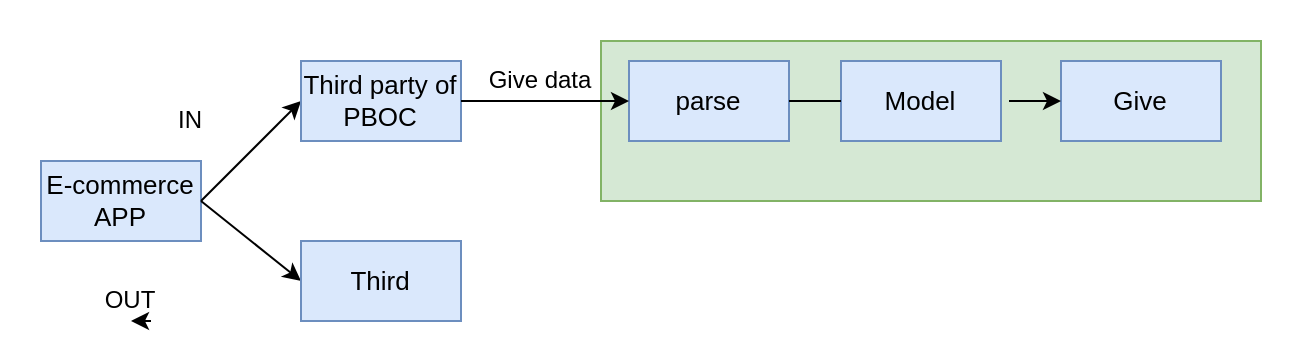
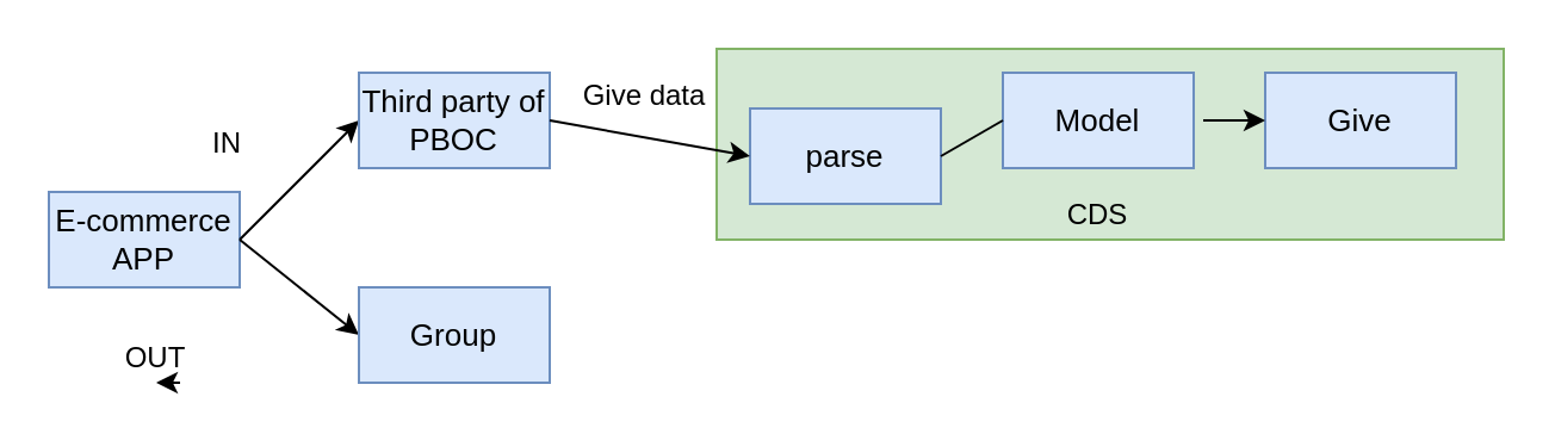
- <mxCell id="10" value="&lt;span style=&quot;font-size: 13px&quot;&gt;parse&lt;/span&gt;" style="rounded=0;whiteSpace=wrap;html=1;fillColor=#dae8fc;strokeColor=#6c8ebf;" vertex="1" parent="1"><mxGeometry x="314" y="30" width="80" height="40" as="geometry" /></mxCell>
+ <mxCell id="10" value="&lt;span style=&quot;font-size: 13px&quot;&gt;parse&lt;/span&gt;" style="rounded=0;whiteSpace=wrap;html=1;fillColor=#dae8fc;strokeColor=#6c8ebf;" vertex="1" parent="1"><mxGeometry x="314" y="45" width="80" height="40" as="geometry" /></mxCell>
+ <mxCell id="14" value="CDS" style="text;html=1;strokeColor=none;fillColor=none;align=center;verticalAlign=middle;whiteSpace=wrap;rounded=0;" vertex="1" parent="1"><mxGeometry x="440" y="80" width="40" height="20" as="geometry" /></mxCell>
- <mxCell id="8" value="&lt;span style=&quot;font-size: 13px&quot;&gt;Third&lt;/span&gt;" style="rounded=0;whiteSpace=wrap;html=1;fillColor=#dae8fc;strokeColor=#6c8ebf;" vertex="1" parent="1"><mxGeometry x="150" y="120" width="80" height="40" as="geometry" /></mxCell>
+ <mxCell id="8" value="&lt;span style=&quot;font-size: 13px&quot;&gt;Group&lt;/span&gt;" style="rounded=0;whiteSpace=wrap;html=1;fillColor=#dae8fc;strokeColor=#6c8ebf;" vertex="1" parent="1"><mxGeometry x="150" y="120" width="80" height="40" as="geometry" /></mxCell>
